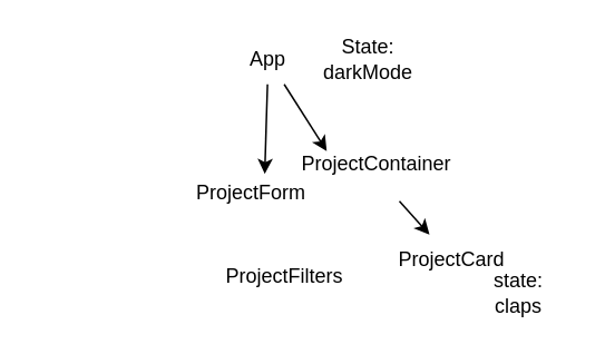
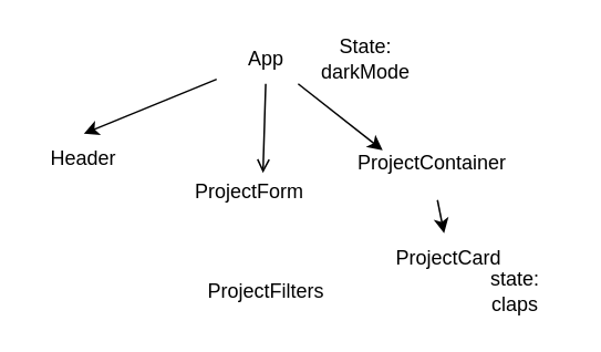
+ <mxCell id="2" style="edgeStyle=none;html=1;entryX=0.5;entryY=0;entryDx=0;entryDy=0;" edge="1" parent="1" source="4" target="5"><mxGeometry relative="1" as="geometry" /></mxCell>
+ <mxCell id="5" value="Header" style="text;html=1;align=center;verticalAlign=middle;whiteSpace=wrap;rounded=0;" vertex="1" parent="1"><mxGeometry x="20" y="80" width="60" height="30" as="geometry" /></mxCell>
- <mxCell id="7" style="edgeStyle=none;html=1;entryX=0.632;entryY=0.121;entryDx=0;entryDy=0;entryPerimeter=0;" edge="1" parent="1" source="4" target="6"><mxGeometry relative="1" as="geometry" /></mxCell>
+ <mxCell id="7" style="edgeStyle=none;html=1;entryX=0.632;entryY=0.121;entryDx=0;entryDy=0;entryPerimeter=0;endArrow=open;" edge="1" parent="1" source="4" target="6"><mxGeometry relative="1" as="geometry" /></mxCell>
- <mxCell id="9" value="ProjectContainer&lt;div&gt;&lt;br&gt;&lt;/div&gt;" style="text;html=1;align=center;verticalAlign=middle;whiteSpace=wrap;rounded=0;" vertex="1" parent="1"><mxGeometry x="195" y="90" width="60" height="30" as="geometry" /></mxCell>
+ <mxCell id="9" value="ProjectContainer&lt;div&gt;&lt;br&gt;&lt;/div&gt;" style="text;html=1;align=center;verticalAlign=middle;whiteSpace=wrap;rounded=0;" vertex="1" parent="1"><mxGeometry x="230" y="90" width="60" height="30" as="geometry" /></mxCell>
- <mxCell id="13" value="ProjectFilters" style="text;html=1;align=center;verticalAlign=middle;whiteSpace=wrap;rounded=0;" vertex="1" parent="1"><mxGeometry x="140" y="150" width="60" height="30" as="geometry" /></mxCell>
+ <mxCell id="13" value="ProjectFilters" style="text;html=1;align=center;verticalAlign=middle;whiteSpace=wrap;rounded=0;" vertex="1" parent="1"><mxGeometry x="130" y="160" width="60" height="30" as="geometry" /></mxCell>
